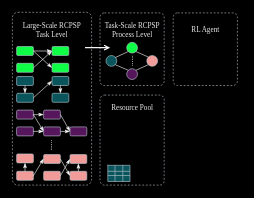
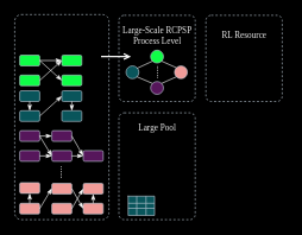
- <mxCell id="45" value="Large-Scale RCPSP&lt;div&gt;Task Level&lt;/div&gt;" style="text;html=1;align=center;verticalAlign=middle;whiteSpace=wrap;rounded=0;fontColor=#EEEEEE;fontFamily=Times New Roman;" vertex="1" parent="1"><mxGeometry x="27" y="34" width="118" height="30" as="geometry" /></mxCell>
- <mxCell id="46" value="Task-Scale RCPSP&lt;div&gt;Process Level&lt;/div&gt;" style="text;html=1;align=center;verticalAlign=middle;whiteSpace=wrap;rounded=0;fontColor=#EEEEEE;fontFamily=Times New Roman;" vertex="1" parent="1"><mxGeometry x="160.5" y="34" width="118" height="30" as="geometry" /></mxCell>
+ <mxCell id="46" value="Large-Scale RCPSP&lt;div&gt;Process Level&lt;/div&gt;" style="text;html=1;align=center;verticalAlign=middle;whiteSpace=wrap;rounded=0;fontColor=#EEEEEE;fontFamily=Times New Roman;" vertex="1" parent="1"><mxGeometry x="160.5" y="34" width="118" height="30" as="geometry" /></mxCell>
- <mxCell id="53" value="RL Agent" style="text;html=1;align=center;verticalAlign=middle;whiteSpace=wrap;rounded=0;fontColor=#EEEEEE;fontFamily=Times New Roman;" vertex="1" parent="1"><mxGeometry x="282.5" y="34" width="118" height="30" as="geometry" /></mxCell>
+ <mxCell id="53" value="RL Resource" style="text;html=1;align=center;verticalAlign=middle;whiteSpace=wrap;rounded=0;fontColor=#EEEEEE;fontFamily=Times New Roman;" vertex="1" parent="1"><mxGeometry x="282.5" y="34" width="118" height="30" as="geometry" /></mxCell>
- <mxCell id="55" value="Resource Pool" style="text;html=1;align=center;verticalAlign=middle;whiteSpace=wrap;rounded=0;fontColor=#EEEEEE;fontFamily=Times New Roman;" vertex="1" parent="1"><mxGeometry x="160.5" y="165" width="118" height="30" as="geometry" /></mxCell>
+ <mxCell id="55" value="Large Pool" style="text;html=1;align=center;verticalAlign=middle;whiteSpace=wrap;rounded=0;fontColor=#EEEEEE;fontFamily=Times New Roman;" vertex="1" parent="1"><mxGeometry x="160.5" y="165" width="118" height="30" as="geometry" /></mxCell>
